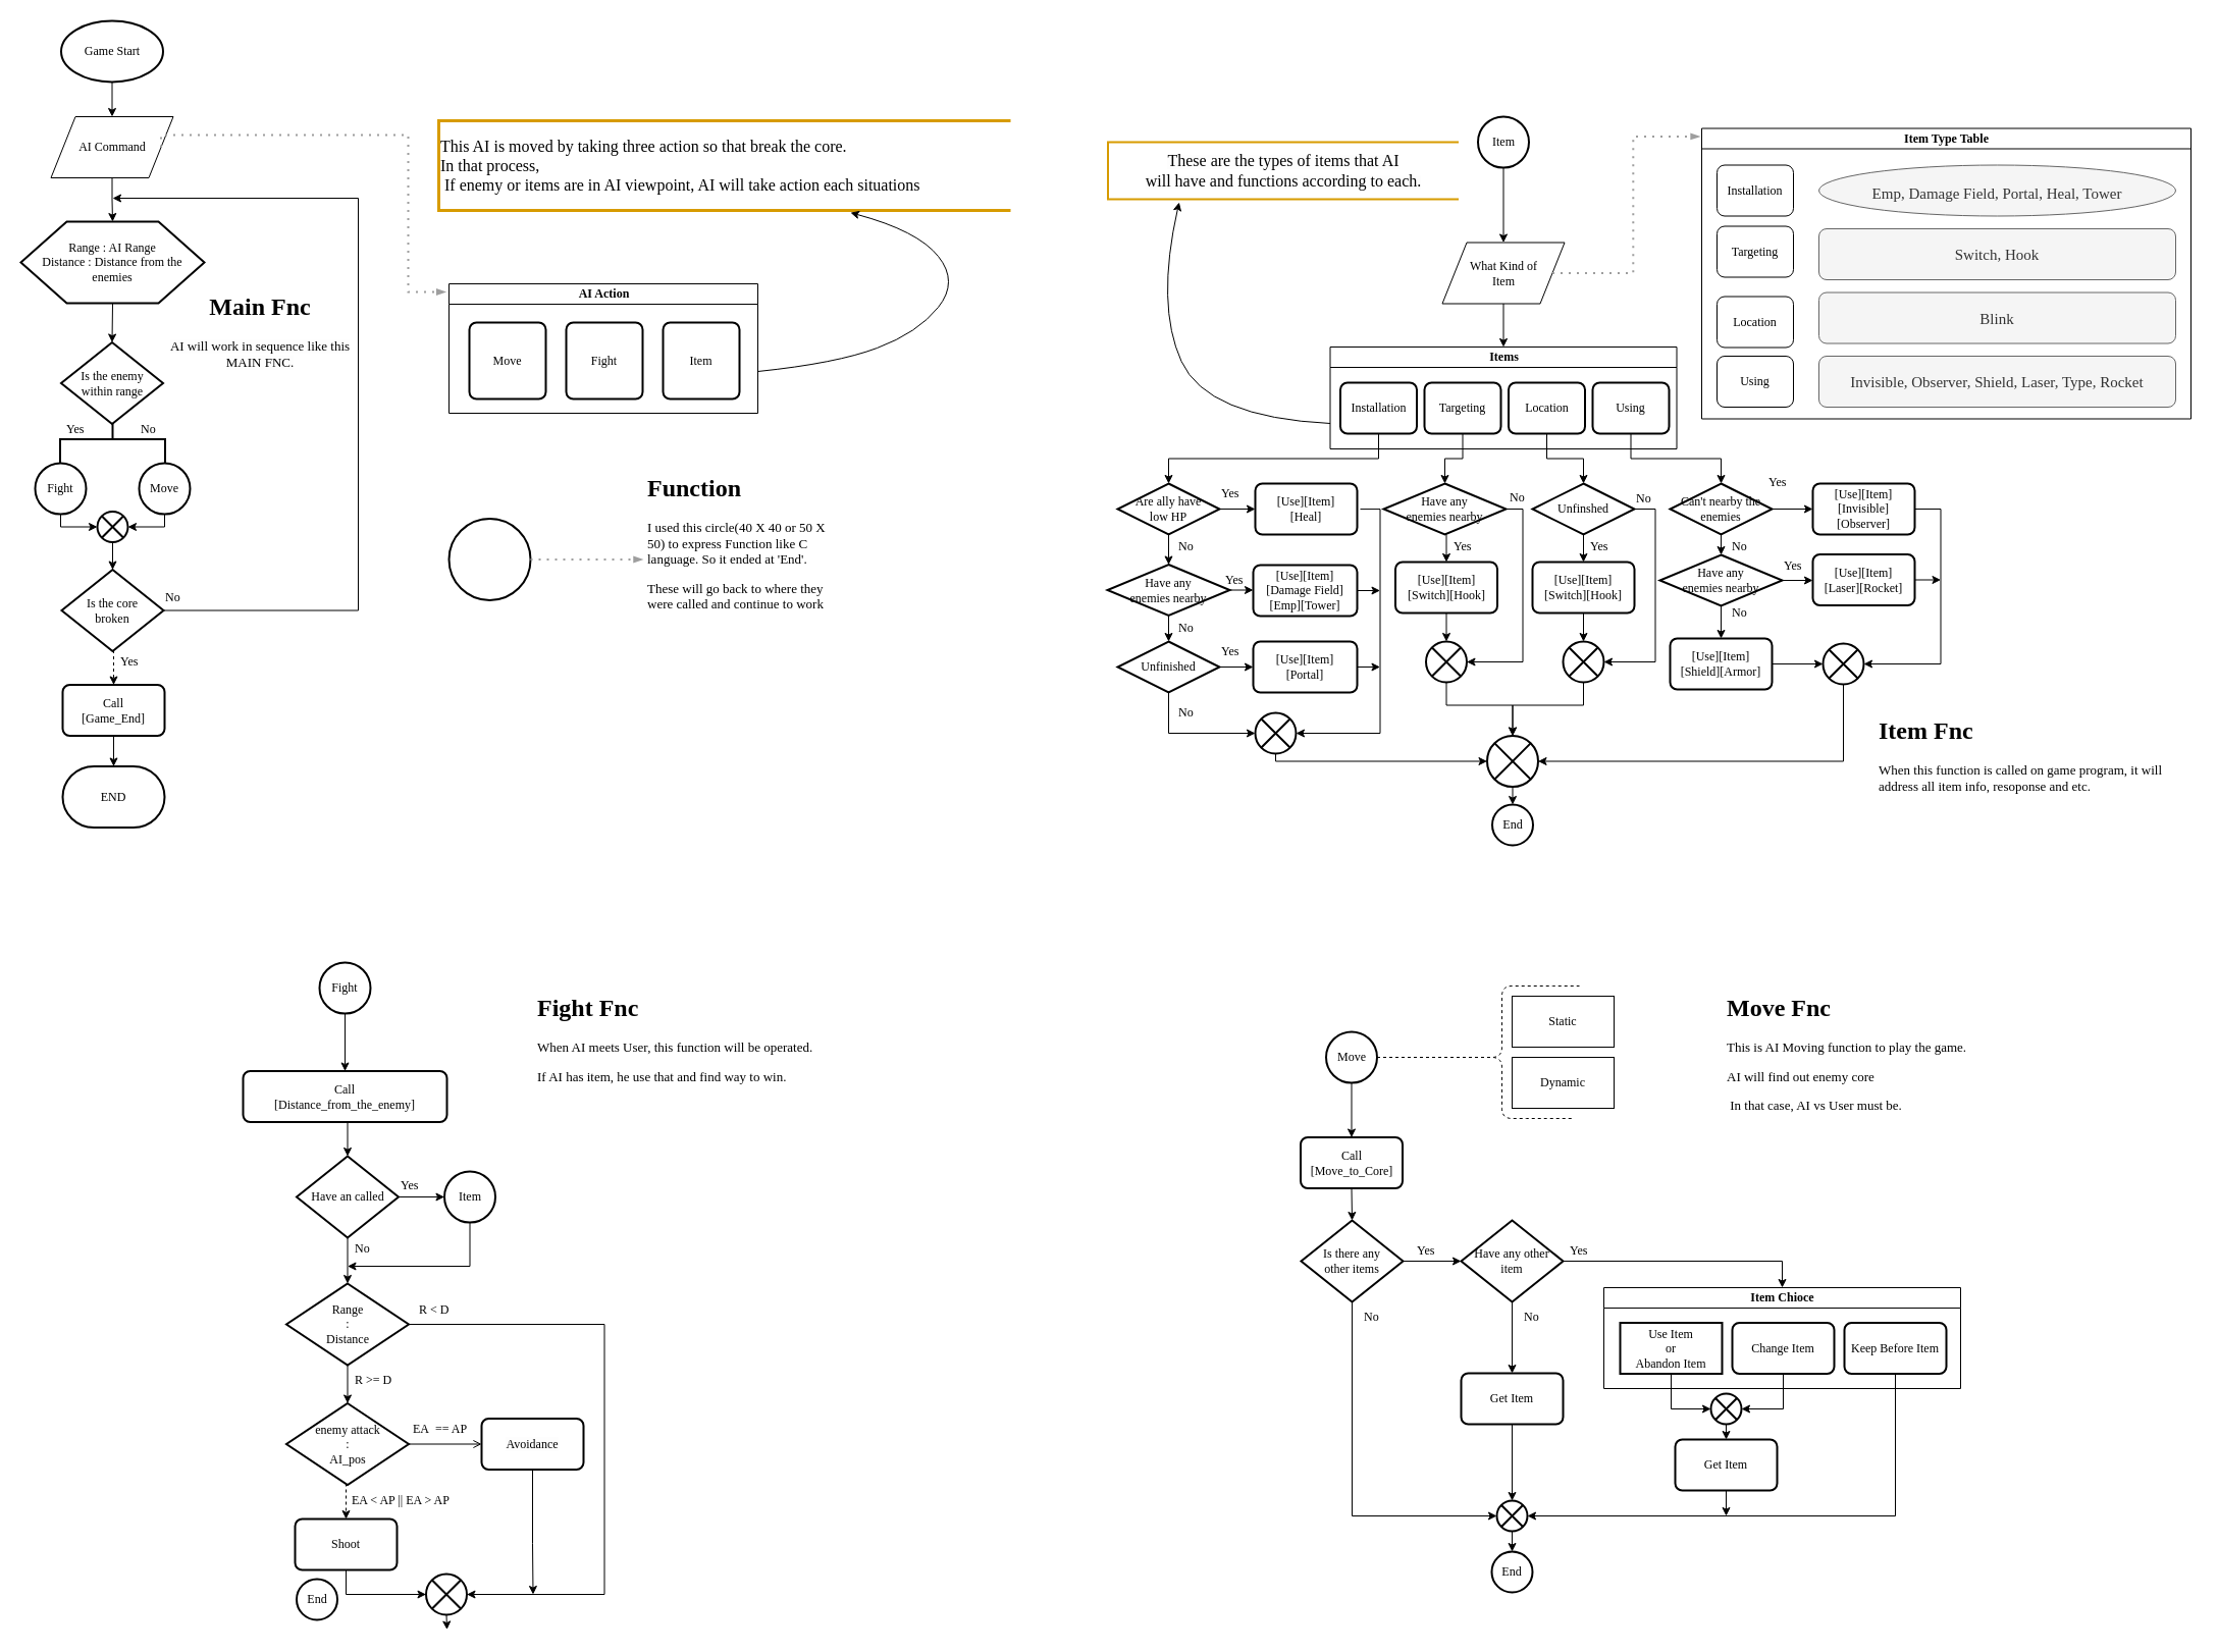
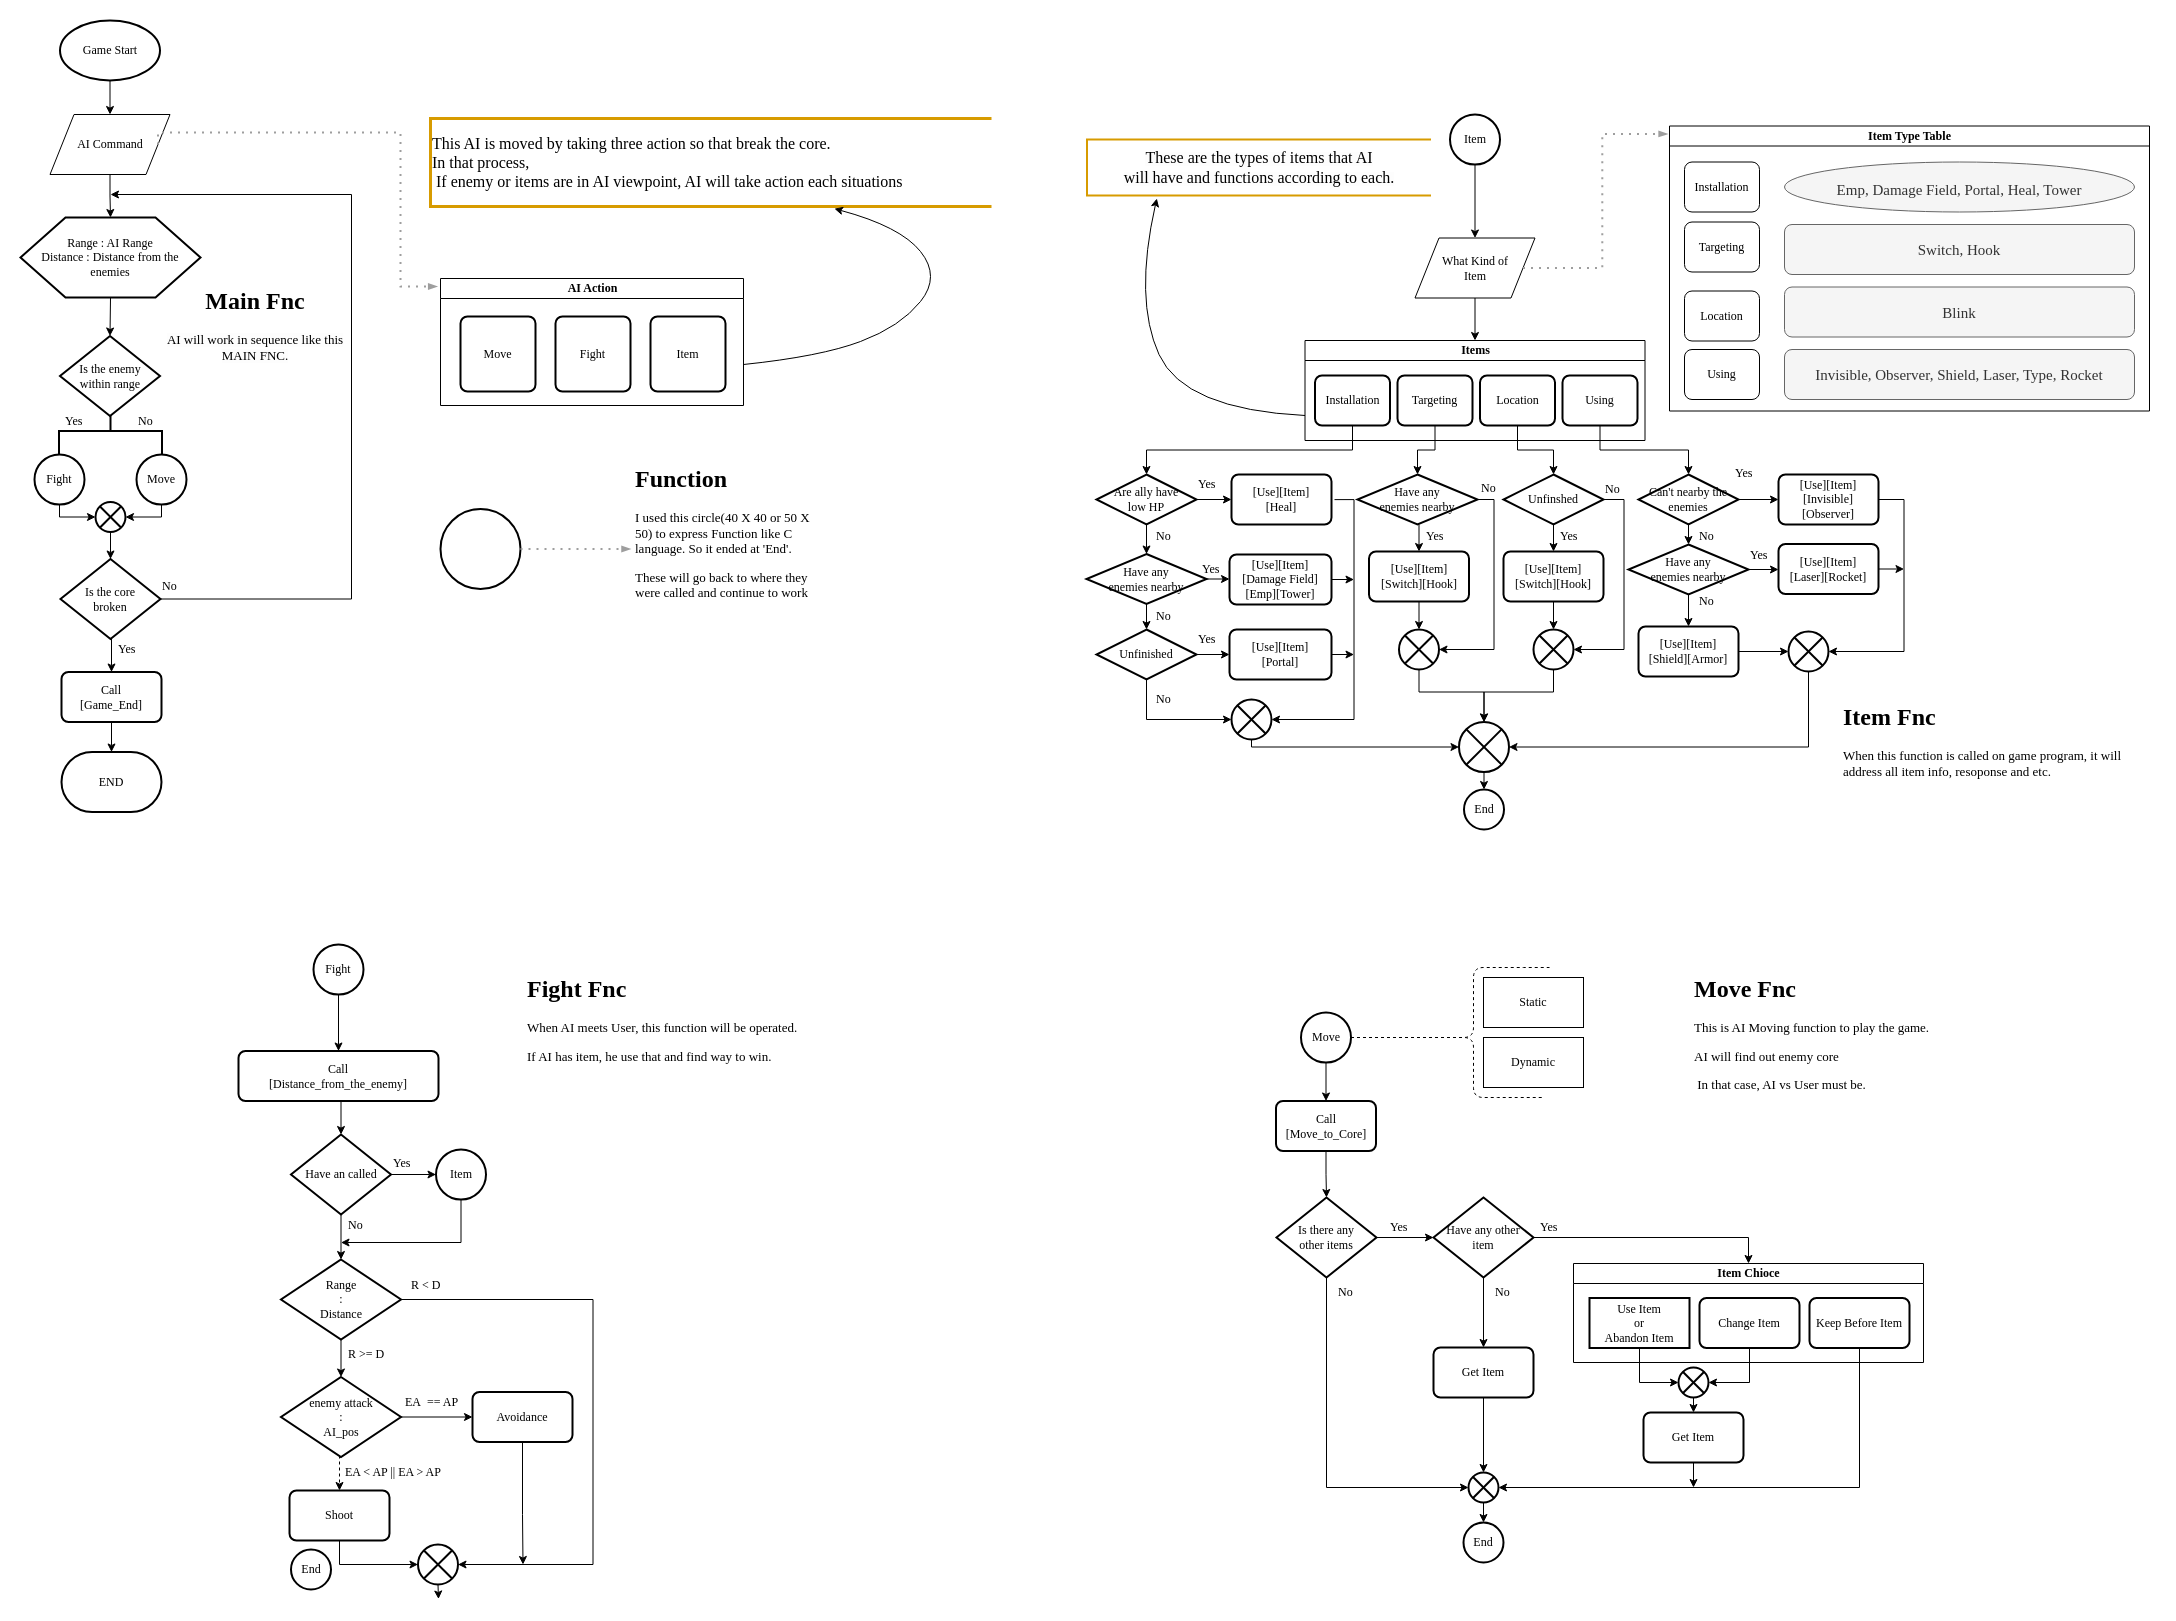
- <mxCell id="116" style="edgeStyle=orthogonalEdgeStyle;rounded=0;orthogonalLoop=1;jettySize=auto;html=1;exitX=0.5;exitY=1;exitDx=0;exitDy=0;exitPerimeter=0;fontFamily=Comic Sans MS;fontColor=#3333FF;entryX=0.5;entryY=0;entryDx=0;entryDy=0;dashed=1;" parent="1" source="117" target="121" edge="1"><mxGeometry relative="1" as="geometry"><mxPoint x="110" y="671.5" as="targetPoint" /></mxGeometry></mxCell>
+ <mxCell id="116" style="edgeStyle=orthogonalEdgeStyle;rounded=0;orthogonalLoop=1;jettySize=auto;html=1;exitX=0.5;exitY=1;exitDx=0;exitDy=0;exitPerimeter=0;fontFamily=Comic Sans MS;fontColor=#3333FF;entryX=0.5;entryY=0;entryDx=0;entryDy=0;" parent="1" source="117" target="121" edge="1"><mxGeometry relative="1" as="geometry"><mxPoint x="110" y="671.5" as="targetPoint" /></mxGeometry></mxCell>
- <mxCell id="150" value="&lt;font face=&quot;Comic Sans MS&quot;&gt;Call&lt;br&gt;[Move_to_Core]&lt;/font&gt;" style="rounded=1;whiteSpace=wrap;html=1;absoluteArcSize=1;arcSize=14;strokeWidth=2;" vertex="1" parent="1"><mxGeometry x="1275.5" y="1115.5" width="100" height="50" as="geometry" /></mxCell>
+ <mxCell id="150" value="&lt;font face=&quot;Comic Sans MS&quot;&gt;Call&lt;br&gt;[Move_to_Core]&lt;/font&gt;" style="rounded=1;whiteSpace=wrap;html=1;absoluteArcSize=1;arcSize=14;strokeWidth=2;" vertex="1" parent="1"><mxGeometry x="1275.5" y="1100.5" width="100" height="50" as="geometry" /></mxCell>
- <mxCell id="124" style="edgeStyle=orthogonalEdgeStyle;rounded=0;orthogonalLoop=1;jettySize=auto;html=1;exitX=1;exitY=0.5;exitDx=0;exitDy=0;exitPerimeter=0;entryX=0;entryY=0.5;entryDx=0;entryDy=0;endArrow=open;" edge="1" parent="1" source="126" target="181"><mxGeometry relative="1" as="geometry"><mxPoint x="620" y="1541.833" as="targetPoint" /></mxGeometry></mxCell>
+ <mxCell id="124" style="edgeStyle=orthogonalEdgeStyle;rounded=0;orthogonalLoop=1;jettySize=auto;html=1;exitX=1;exitY=0.5;exitDx=0;exitDy=0;exitPerimeter=0;entryX=0;entryY=0.5;entryDx=0;entryDy=0;" edge="1" parent="1" source="126" target="181"><mxGeometry relative="1" as="geometry"><mxPoint x="620" y="1541.833" as="targetPoint" /></mxGeometry></mxCell>
